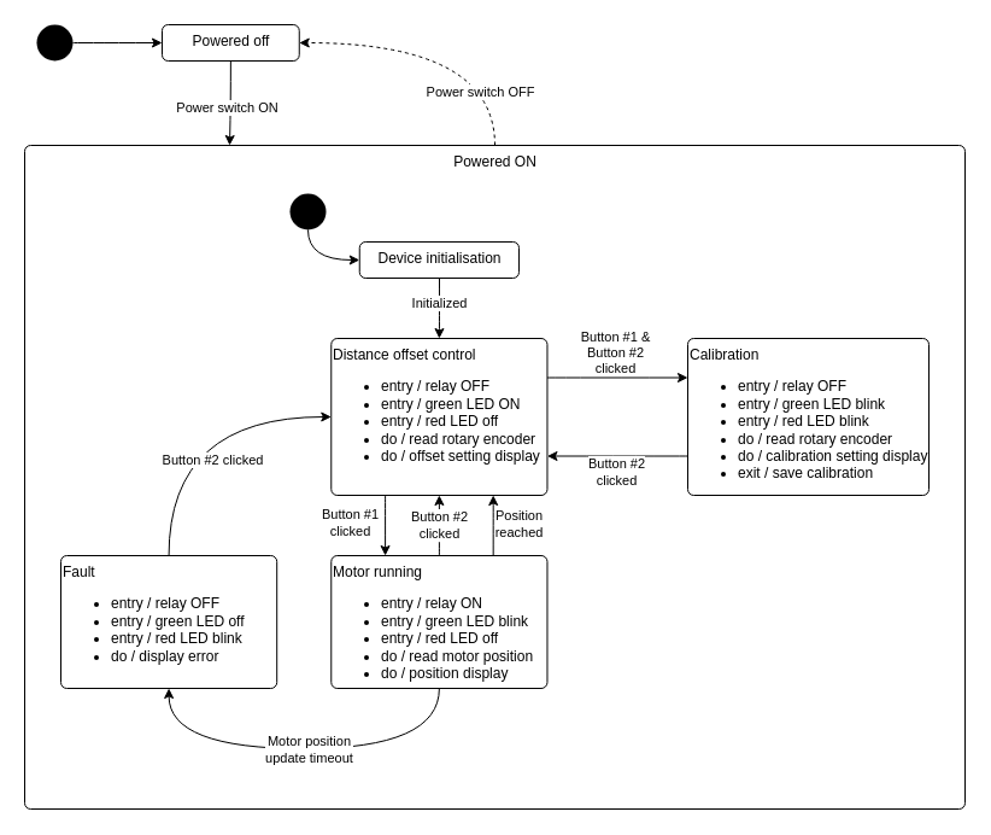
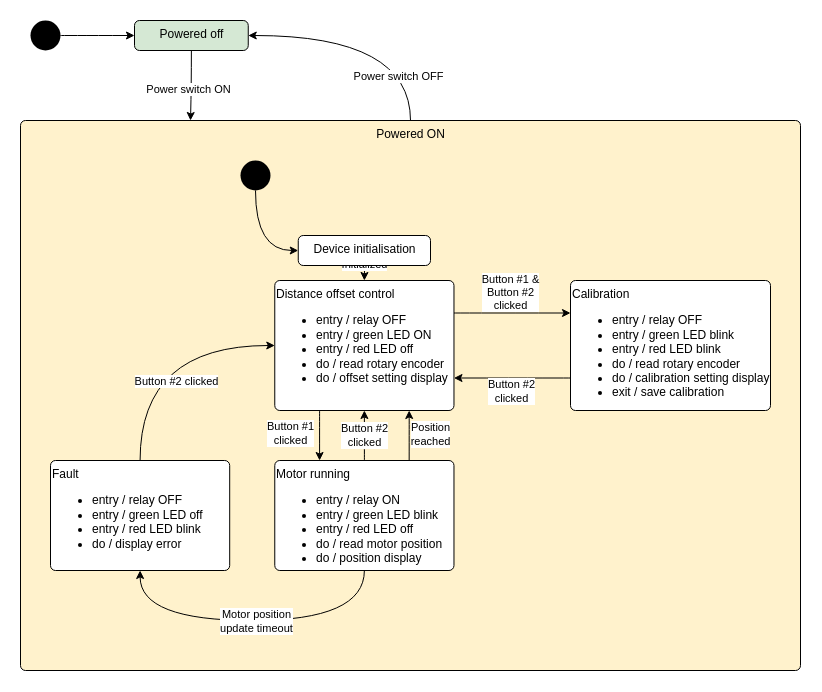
- <mxCell id="4" value="Powered off" style="html=1;align=center;verticalAlign=top;rounded=1;absoluteArcSize=1;arcSize=10;dashed=0;" vertex="1" parent="1"><mxGeometry x="134" y="20" width="113.75" height="30" as="geometry" /></mxCell>
+ <mxCell id="4" value="Powered off" style="html=1;align=center;verticalAlign=top;rounded=1;absoluteArcSize=1;arcSize=10;dashed=0;fillColor=#d5e8d4;" vertex="1" parent="1"><mxGeometry x="134" y="20" width="113.75" height="30" as="geometry" /></mxCell>
- <mxCell id="7" style="edgeStyle=orthogonalEdgeStyle;curved=1;rounded=0;orthogonalLoop=1;jettySize=auto;html=1;entryX=1;entryY=0.5;entryDx=0;entryDy=0;startArrow=none;startFill=0;endArrow=classic;endFill=1;dashed=1;" edge="1" parent="1" source="9" target="4"><mxGeometry relative="1" as="geometry" /></mxCell>
+ <mxCell id="7" style="edgeStyle=orthogonalEdgeStyle;curved=1;rounded=0;orthogonalLoop=1;jettySize=auto;html=1;entryX=1;entryY=0.5;entryDx=0;entryDy=0;startArrow=none;startFill=0;endArrow=classic;endFill=1;" edge="1" parent="1" source="9" target="4"><mxGeometry relative="1" as="geometry" /></mxCell>
- <mxCell id="9" value="Powered ON" style="html=1;align=center;verticalAlign=top;rounded=1;absoluteArcSize=1;arcSize=10;dashed=0;" vertex="1" parent="1"><mxGeometry x="20" y="120" width="780" height="550" as="geometry" /></mxCell>
+ <mxCell id="9" value="Powered ON" style="html=1;align=center;verticalAlign=top;rounded=1;absoluteArcSize=1;arcSize=10;dashed=0;fillColor=#fff2cc;" vertex="1" parent="1"><mxGeometry x="20" y="120" width="780" height="550" as="geometry" /></mxCell>
- <mxCell id="19" value="&lt;div&gt;&lt;span&gt;Device initialisation&lt;/span&gt;&lt;br&gt;&lt;/div&gt;&lt;div&gt;&lt;br&gt;&lt;/div&gt;" style="html=1;align=center;verticalAlign=top;rounded=1;absoluteArcSize=1;arcSize=10;dashed=0;" vertex="1" parent="1"><mxGeometry x="297.75" y="200" width="132.25" height="30" as="geometry" /></mxCell>
+ <mxCell id="19" value="&lt;div&gt;&lt;span&gt;Device initialisation&lt;/span&gt;&lt;br&gt;&lt;/div&gt;&lt;div&gt;&lt;br&gt;&lt;/div&gt;" style="html=1;align=center;verticalAlign=top;rounded=1;absoluteArcSize=1;arcSize=10;dashed=0;" vertex="1" parent="1"><mxGeometry x="297.75" y="235" width="132.25" height="30" as="geometry" /></mxCell>
